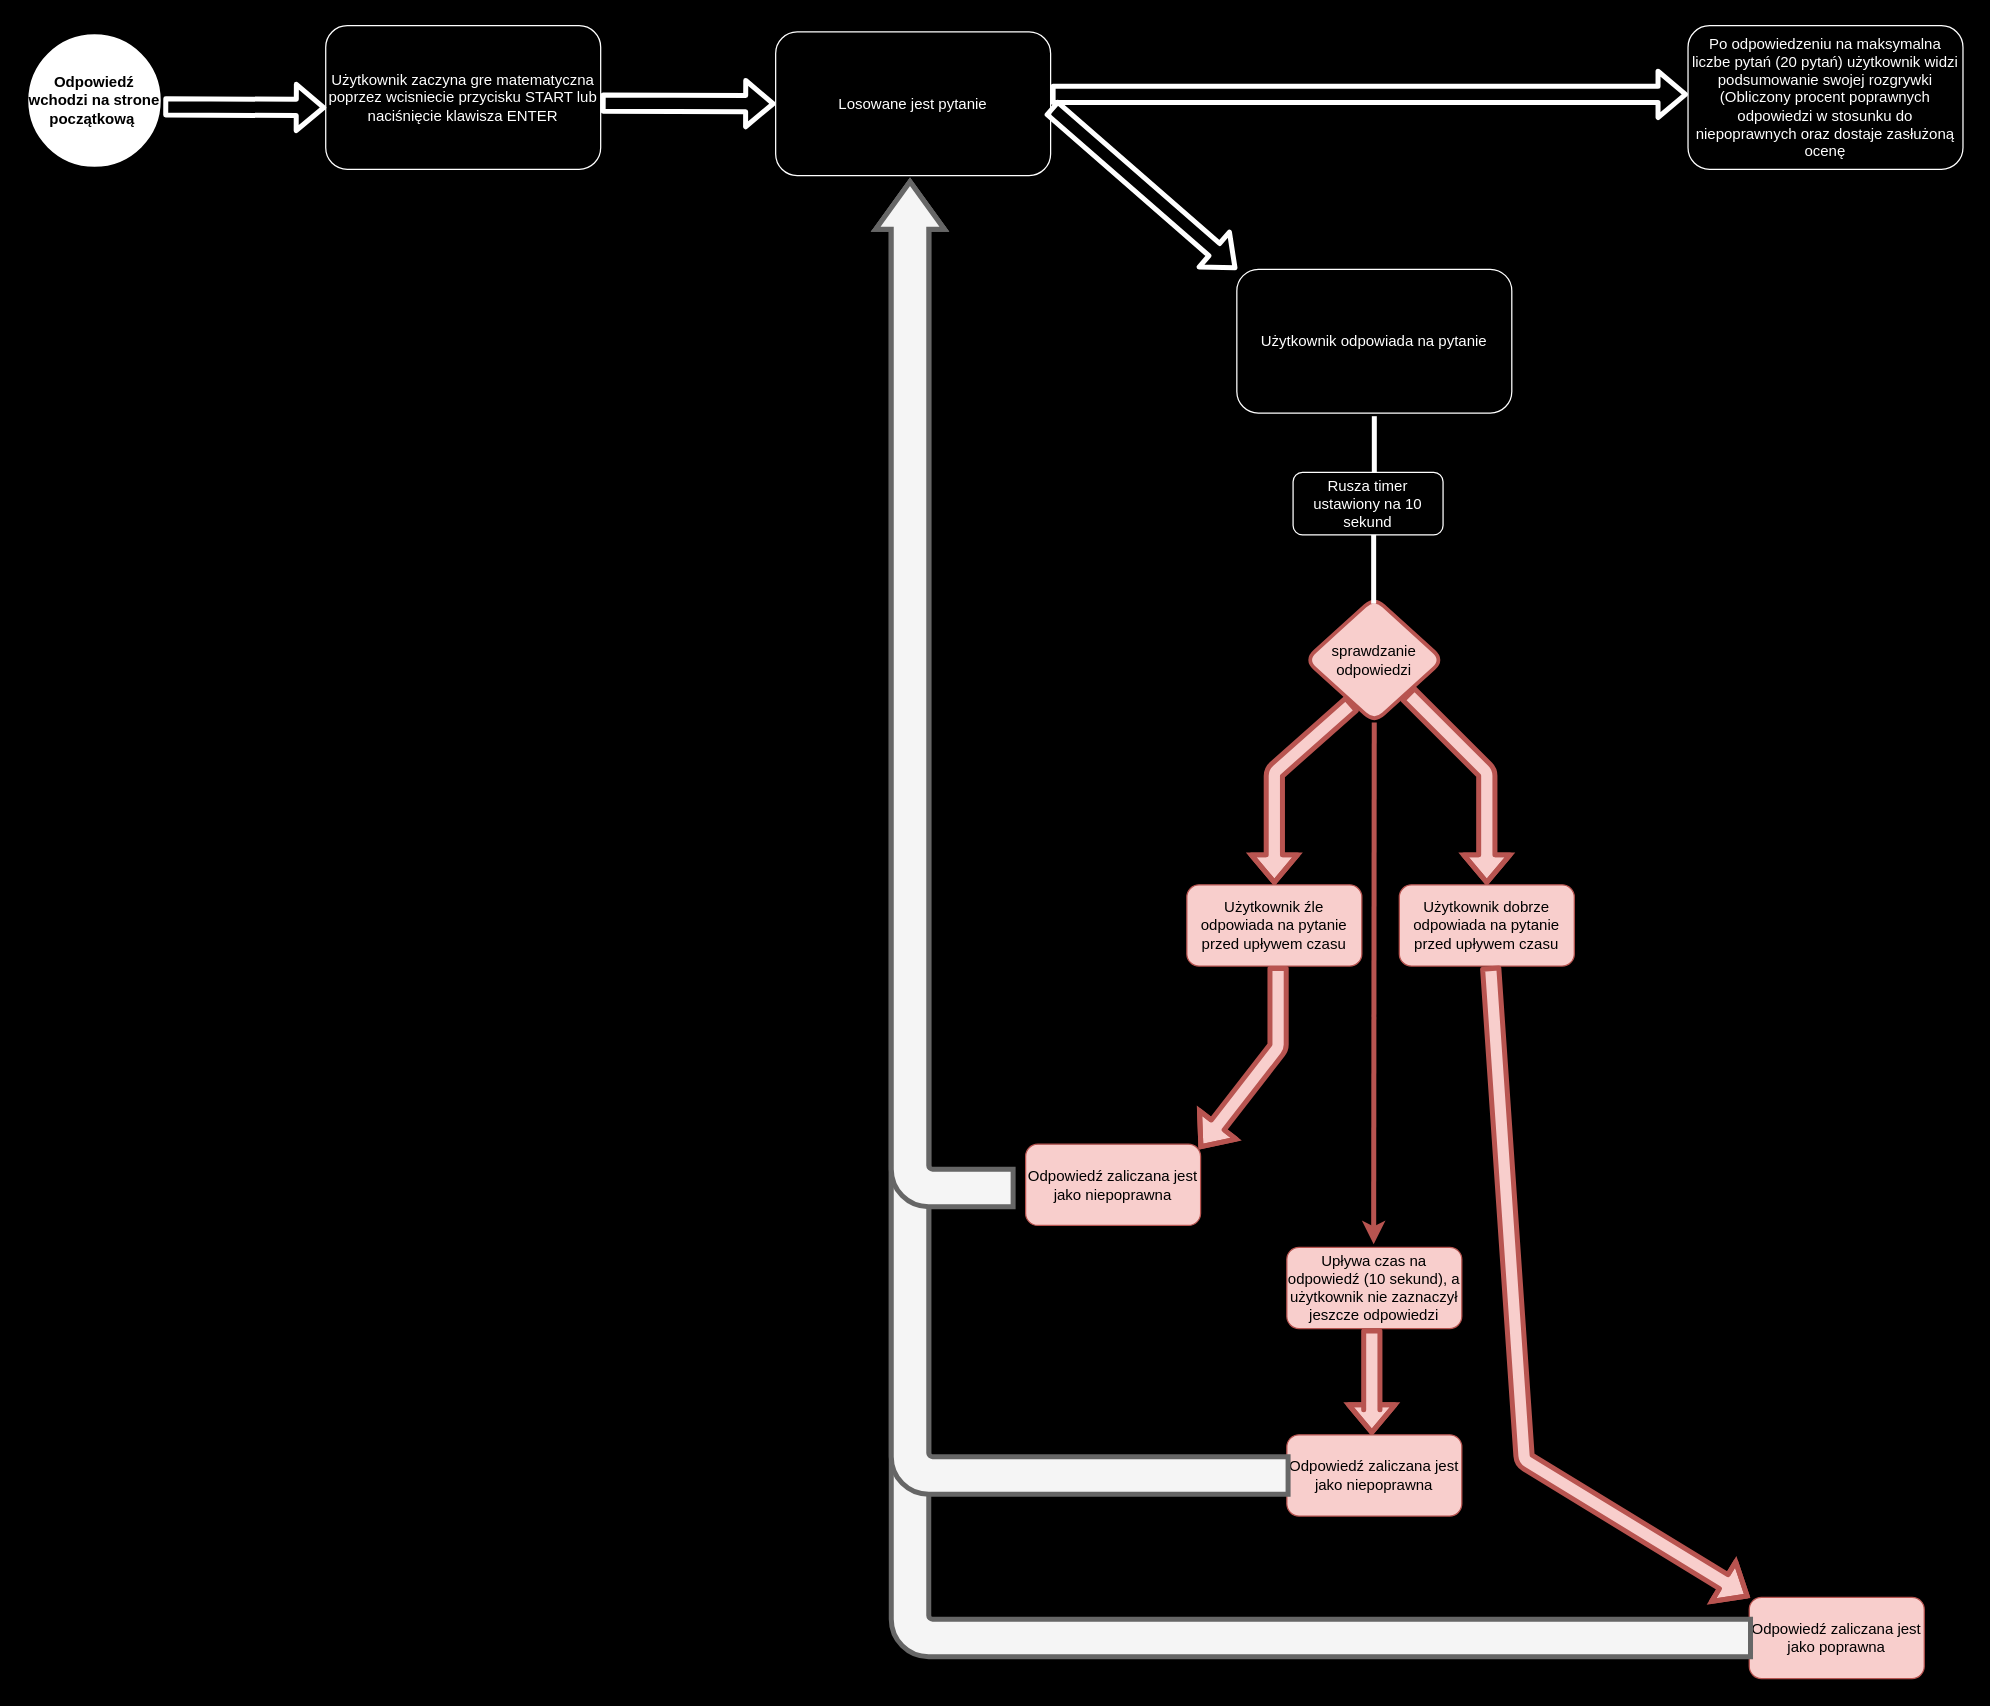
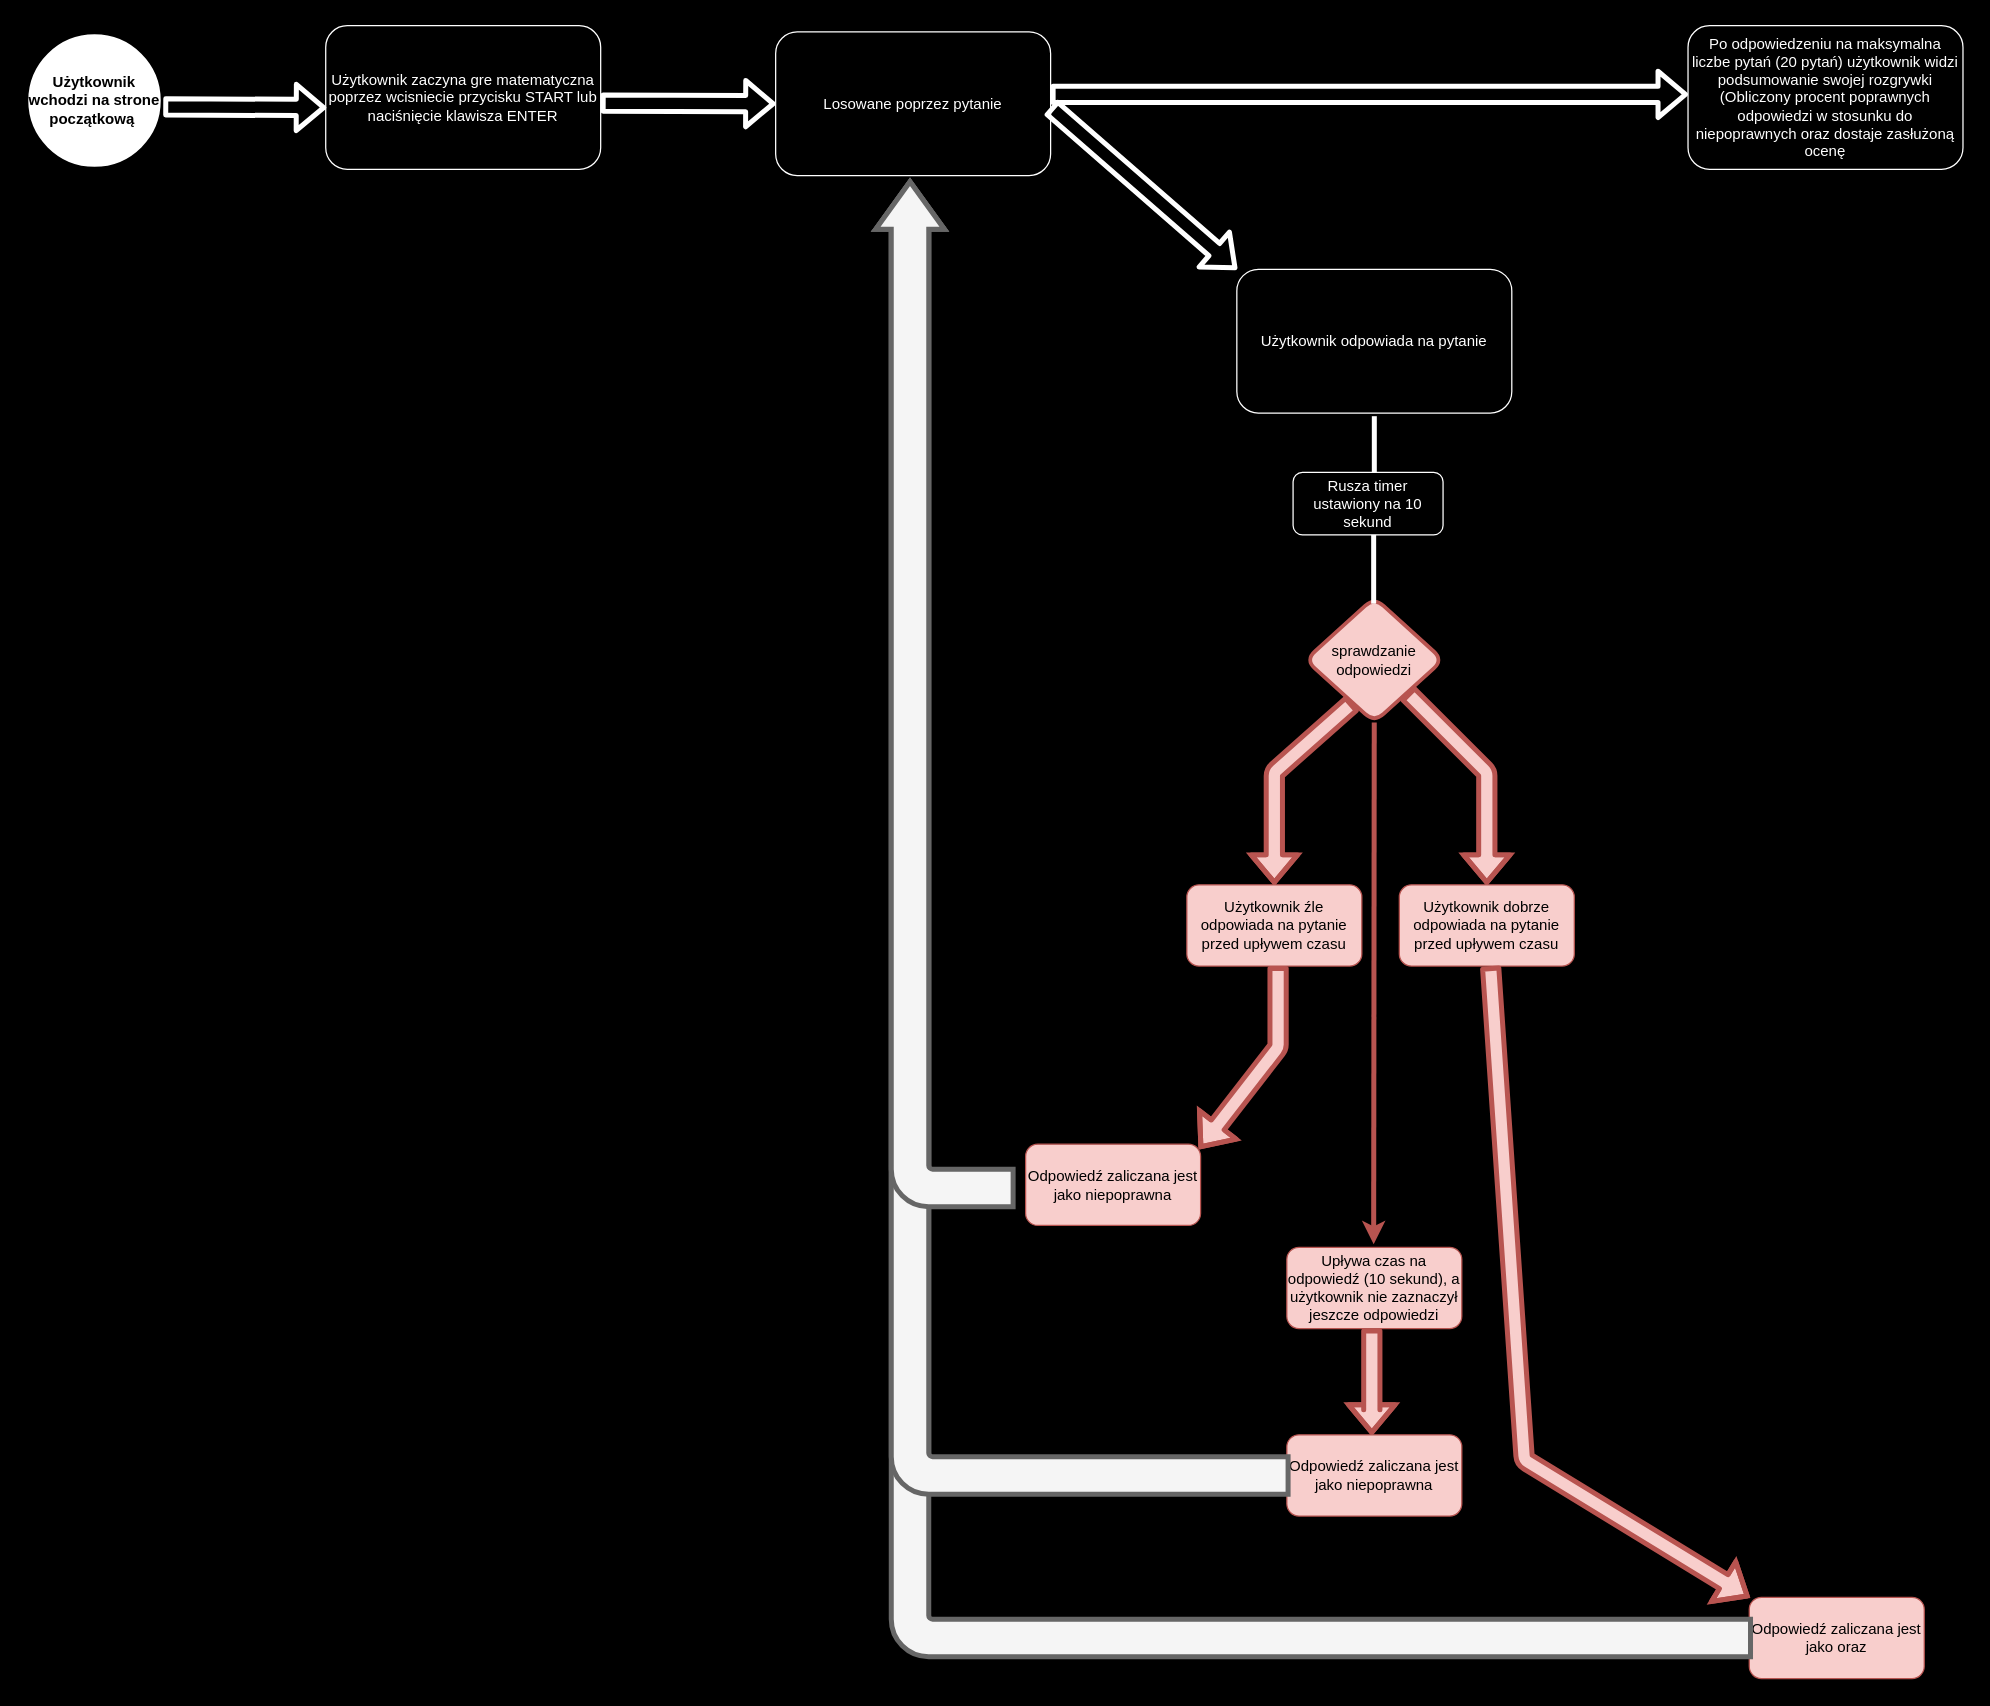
- <mxCell id="2" value="Odpowiedź wchodzi na strone początkową&amp;nbsp;" style="ellipse;whiteSpace=wrap;html=1;aspect=fixed;fontStyle=1;strokeWidth=4;rounded=1;" vertex="1" parent="1"><mxGeometry x="20" y="25" width="110" height="110" as="geometry" /></mxCell>
+ <mxCell id="2" value="Użytkownik wchodzi na strone początkową&amp;nbsp;" style="ellipse;whiteSpace=wrap;html=1;aspect=fixed;fontStyle=1;strokeWidth=4;rounded=1;" vertex="1" parent="1"><mxGeometry x="20" y="25" width="110" height="110" as="geometry" /></mxCell>
- <mxCell id="4" value="Losowane jest pytanie" style="rounded=1;whiteSpace=wrap;html=1;strokeColor=#FFFFFF;fillColor=#000000;fontColor=#FFFFFF;" vertex="1" parent="1"><mxGeometry x="620" y="25" width="220" height="115" as="geometry" /></mxCell>
+ <mxCell id="4" value="Losowane poprzez pytanie" style="rounded=1;whiteSpace=wrap;html=1;strokeColor=#FFFFFF;fillColor=#000000;fontColor=#FFFFFF;" vertex="1" parent="1"><mxGeometry x="620" y="25" width="220" height="115" as="geometry" /></mxCell>
- <mxCell id="19" value="Odpowiedź zaliczana jest jako poprawna" style="rounded=1;whiteSpace=wrap;html=1;strokeColor=#b85450;fillColor=#f8cecc;" vertex="1" parent="1"><mxGeometry x="1399" y="1277.5" width="140" height="65" as="geometry" /></mxCell>
+ <mxCell id="19" value="Odpowiedź zaliczana jest jako oraz" style="rounded=1;whiteSpace=wrap;html=1;strokeColor=#b85450;fillColor=#f8cecc;" vertex="1" parent="1"><mxGeometry x="1399" y="1277.5" width="140" height="65" as="geometry" /></mxCell>
